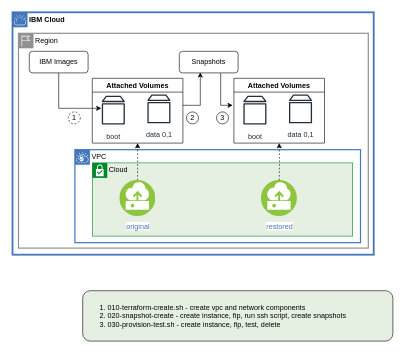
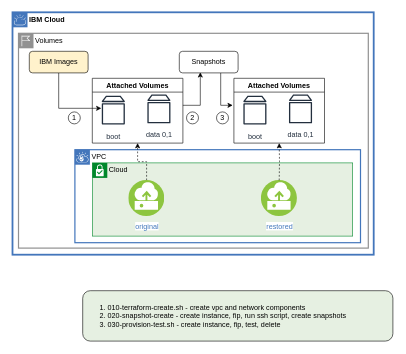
- <mxCell id="3" value="Region" style="shape=mxgraph.ibm.box;prType=region;fontStyle=0;verticalAlign=top;align=left;spacingLeft=32;spacingTop=4;rounded=0;whiteSpace=wrap;html=1;strokeColor=#919191;strokeWidth=2;dashed=0;container=0;spacing=-4;collapsible=0;expand=0;recursiveResize=0;fillColor=none;" parent="1" vertex="1"><mxGeometry x="30" y="55" width="583" height="358" as="geometry" /></mxCell>
+ <mxCell id="3" value="Volumes" style="shape=mxgraph.ibm.box;prType=region;fontStyle=0;verticalAlign=top;align=left;spacingLeft=32;spacingTop=4;rounded=0;whiteSpace=wrap;html=1;strokeColor=#919191;strokeWidth=2;dashed=0;container=0;spacing=-4;collapsible=0;expand=0;recursiveResize=0;fillColor=none;" parent="1" vertex="1"><mxGeometry x="30" y="55" width="583" height="358" as="geometry" /></mxCell>
- <mxCell id="9" value="IBM Images" style="rounded=1;whiteSpace=wrap;html=1;" parent="1" vertex="1"><mxGeometry x="48" y="85" width="98" height="36" as="geometry" /></mxCell>
+ <mxCell id="9" value="IBM Images" style="rounded=1;whiteSpace=wrap;html=1;fillColor=#fff2cc;" parent="1" vertex="1"><mxGeometry x="48" y="85" width="98" height="36" as="geometry" /></mxCell>
- <mxCell id="12" value="1" style="ellipse;whiteSpace=wrap;html=1;aspect=fixed;fillColor=none;dashed=1;" parent="1" vertex="1"><mxGeometry x="113" y="186" width="20" height="20" as="geometry" /></mxCell>
+ <mxCell id="12" value="1" style="ellipse;whiteSpace=wrap;html=1;aspect=fixed;fillColor=none;" parent="1" vertex="1"><mxGeometry x="113" y="186" width="20" height="20" as="geometry" /></mxCell>
- <mxCell id="19" value="original" style="aspect=fixed;perimeter=ellipsePerimeter;html=1;align=center;shadow=0;dashed=0;fontColor=#4277BB;labelBackgroundColor=#ffffff;fontSize=12;spacingTop=3;image;image=img/lib/ibm/vpc/Instance.svg;" parent="1" vertex="1"><mxGeometry x="198.5" y="300" width="60" height="60" as="geometry" /></mxCell>
+ <mxCell id="19" value="original" style="aspect=fixed;perimeter=ellipsePerimeter;html=1;align=center;shadow=0;dashed=0;fontColor=#4277BB;labelBackgroundColor=#ffffff;fontSize=12;spacingTop=3;image;image=img/lib/ibm/vpc/Instance.svg;" parent="1" vertex="1"><mxGeometry x="213.5" y="300" width="60" height="60" as="geometry" /></mxCell>
